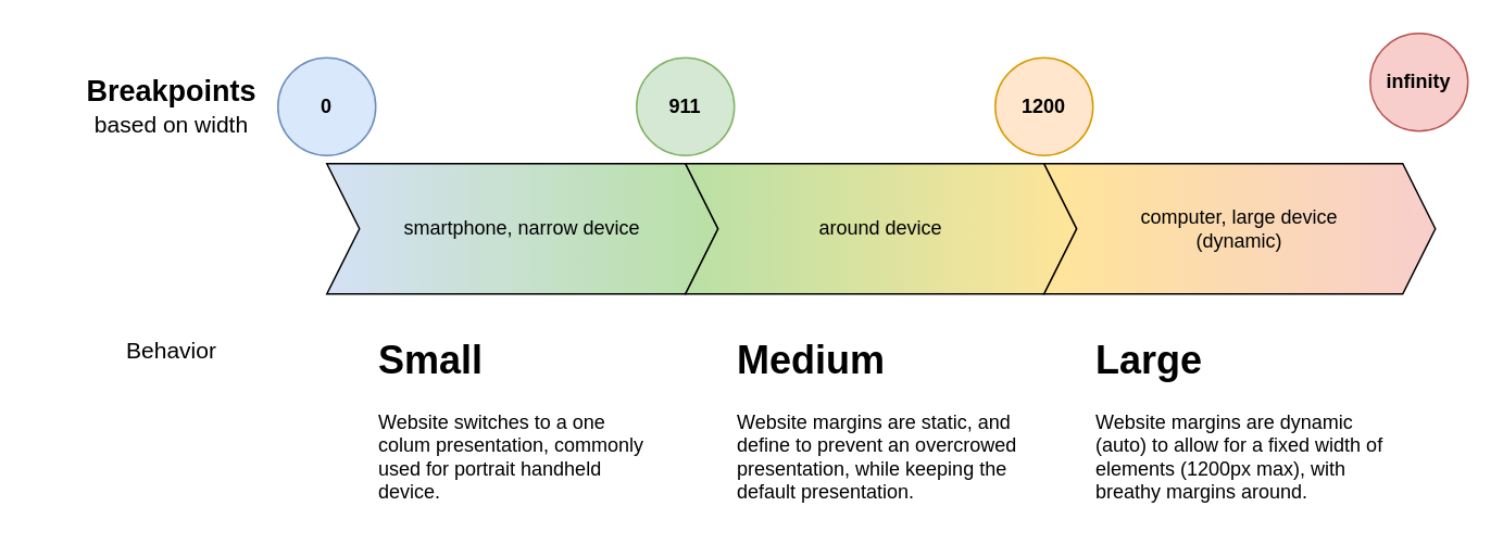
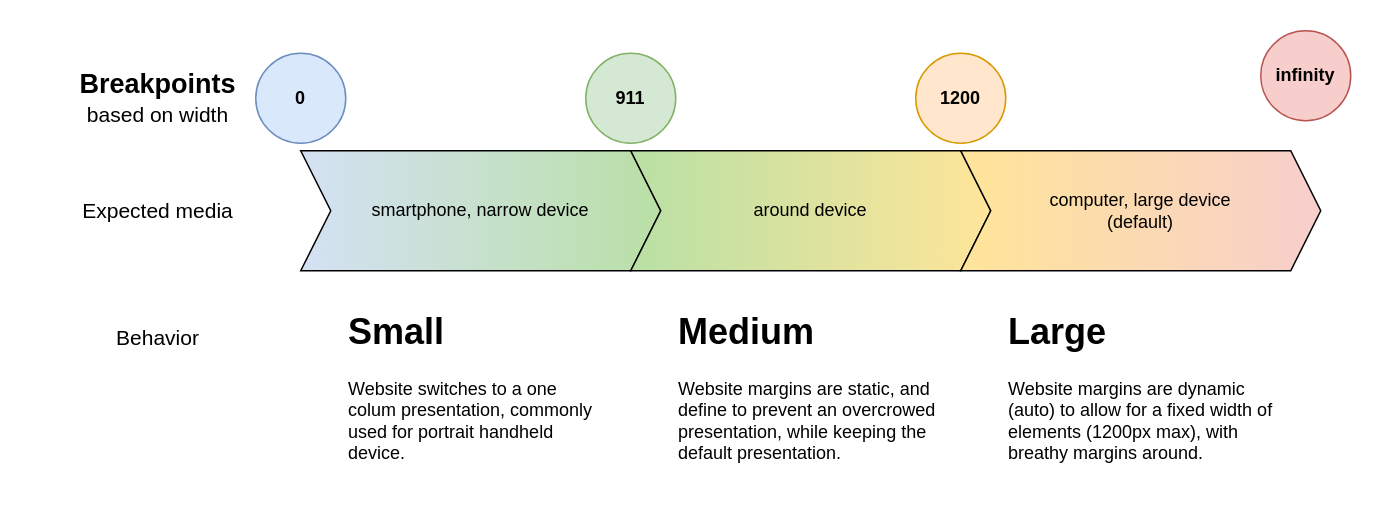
+ <mxCell id="10" value="&lt;font style=&quot;font-size: 14px;&quot;&gt;Expected media&lt;/font&gt;" style="text;html=1;align=center;verticalAlign=middle;whiteSpace=wrap;rounded=0;" vertex="1" parent="1"><mxGeometry x="45" y="125" width="120" height="30" as="geometry" /></mxCell>
- <mxCell id="4" value="computer, large device&lt;div&gt;(dynamic)&lt;/div&gt;" style="shape=step;perimeter=stepPerimeter;whiteSpace=wrap;html=1;fixedSize=1;gradientColor=#F8CECC;fillColor=#FFE599;gradientDirection=east;" vertex="1" parent="1"><mxGeometry x="640" y="100" width="240" height="80" as="geometry" /></mxCell>
+ <mxCell id="4" value="computer, large device&lt;div&gt;(default)&lt;/div&gt;" style="shape=step;perimeter=stepPerimeter;whiteSpace=wrap;html=1;fixedSize=1;gradientColor=#F8CECC;fillColor=#FFE599;gradientDirection=east;" vertex="1" parent="1"><mxGeometry x="640" y="100" width="240" height="80" as="geometry" /></mxCell>
- <mxCell id="11" value="&lt;font style=&quot;font-size: 14px;&quot;&gt;Behavior&lt;/font&gt;" style="text;html=1;align=center;verticalAlign=middle;whiteSpace=wrap;rounded=0;" vertex="1" parent="1"><mxGeometry x="45" y="200" width="120" height="30" as="geometry" /></mxCell>
+ <mxCell id="11" value="&lt;font style=&quot;font-size: 14px;&quot;&gt;Behavior&lt;/font&gt;" style="text;html=1;align=center;verticalAlign=middle;whiteSpace=wrap;rounded=0;" vertex="1" parent="1"><mxGeometry x="45" y="210" width="120" height="30" as="geometry" /></mxCell>
